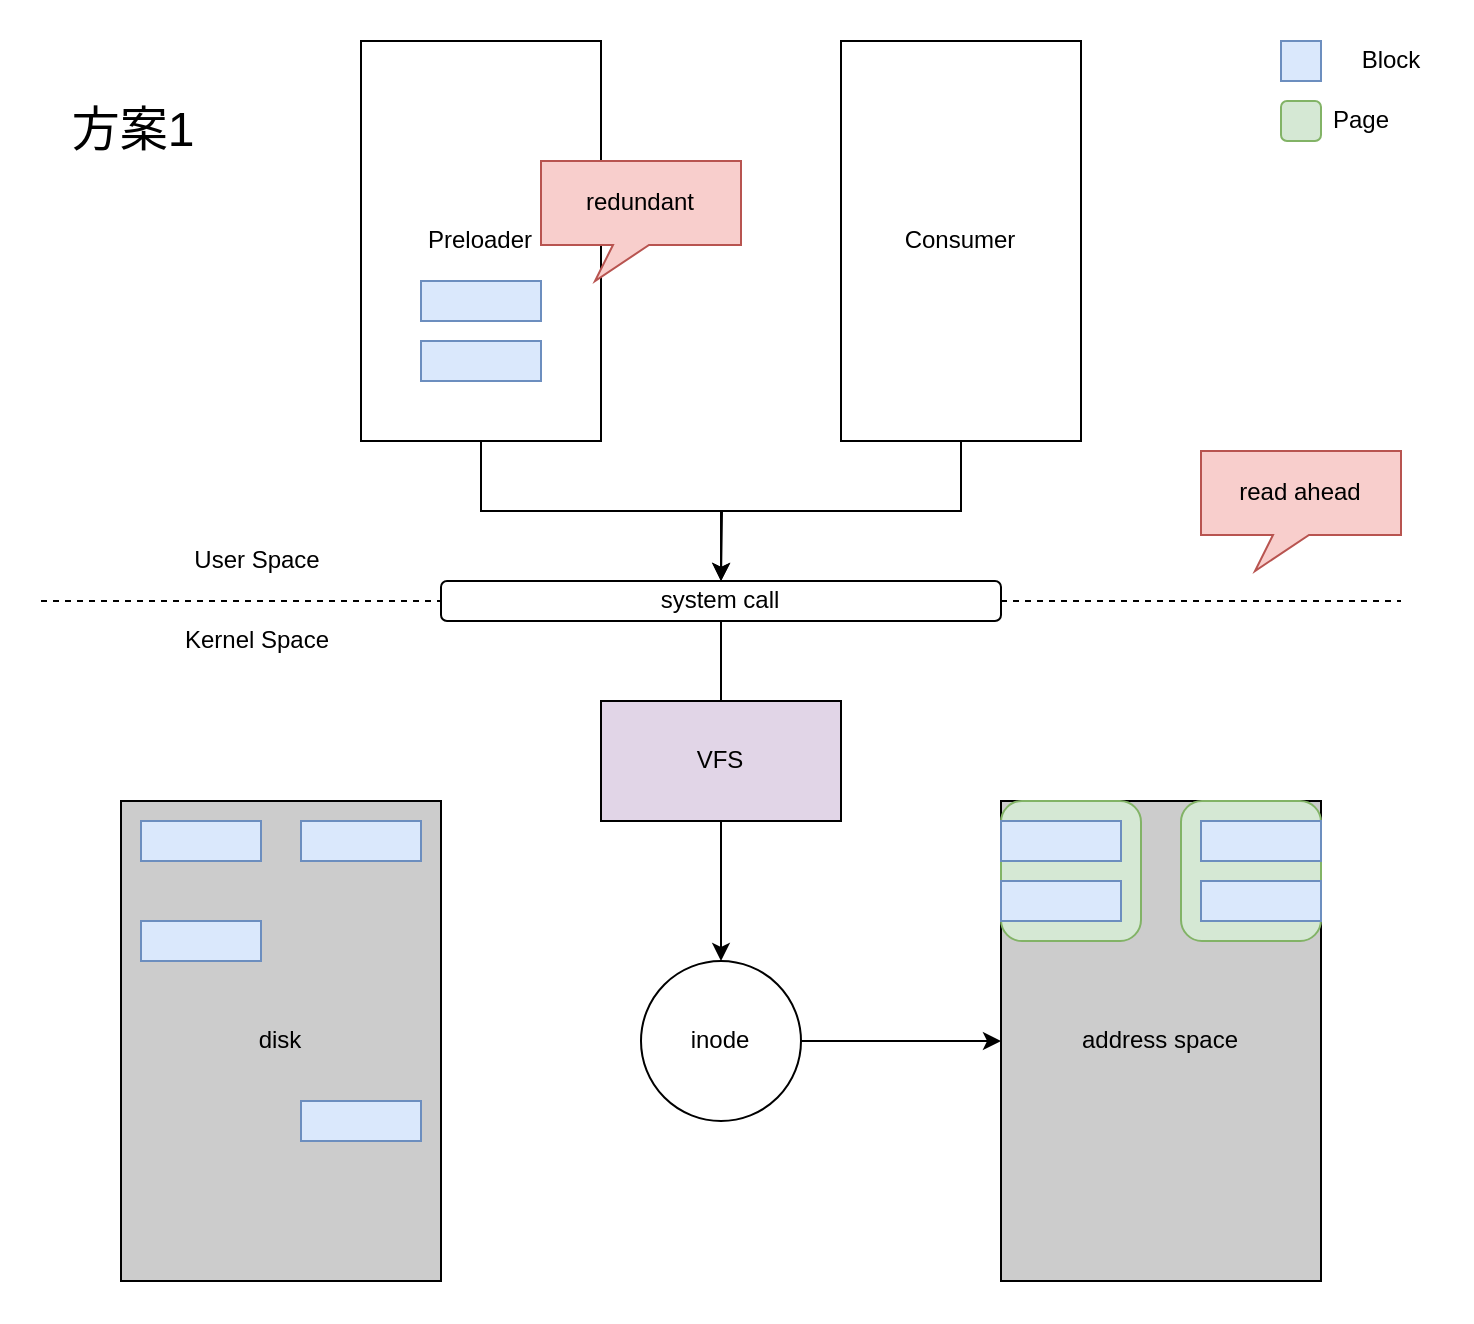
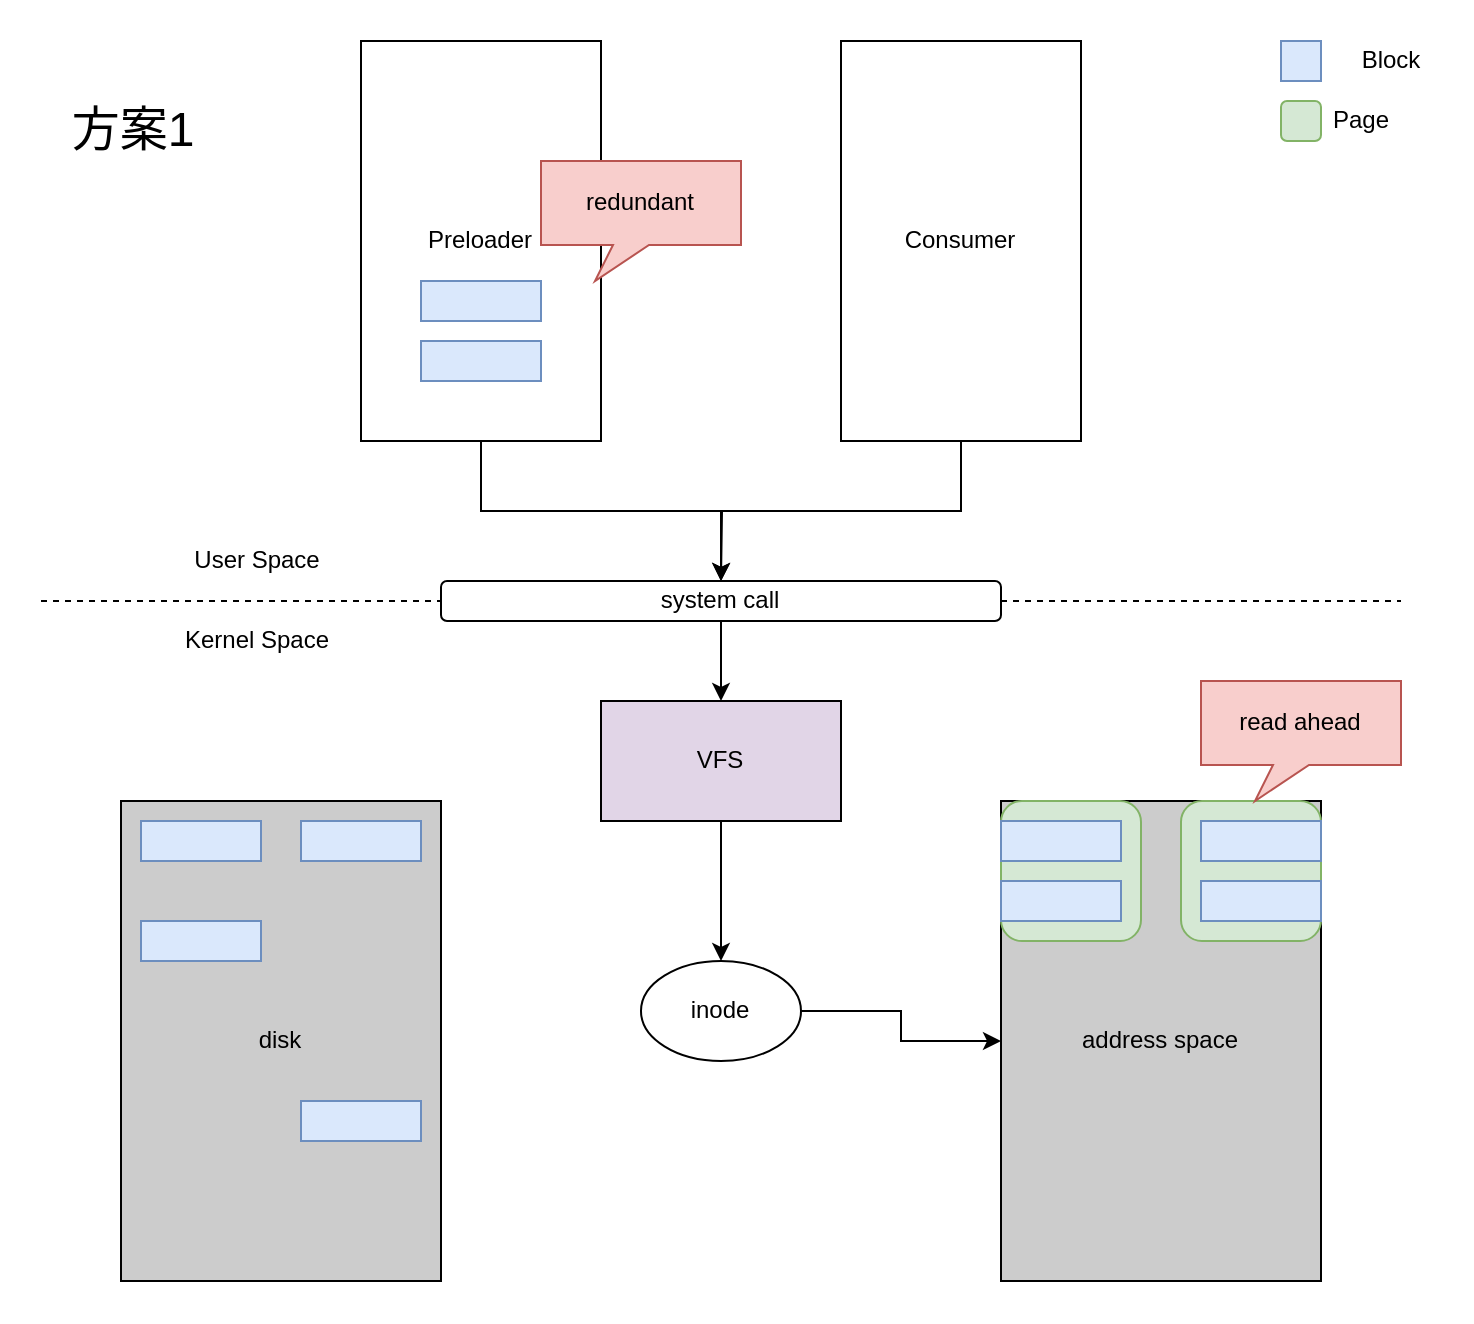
- <mxCell id="34" value="read ahead" style="whiteSpace=wrap;html=1;shape=mxgraph.basic.rectCallout;dx=45;dy=18;boundedLbl=1;fillColor=#f8cecc;strokeColor=#b85450;" parent="1" vertex="1"><mxGeometry x="600" y="225" width="100" height="60" as="geometry" /></mxCell>
+ <mxCell id="34" value="read ahead" style="whiteSpace=wrap;html=1;shape=mxgraph.basic.rectCallout;dx=45;dy=18;boundedLbl=1;fillColor=#f8cecc;strokeColor=#b85450;" parent="1" vertex="1"><mxGeometry x="600" y="340" width="100" height="60" as="geometry" /></mxCell>
- <mxCell id="16" style="edgeStyle=orthogonalEdgeStyle;rounded=0;orthogonalLoop=1;jettySize=auto;html=1;exitX=0.5;exitY=1;exitDx=0;exitDy=0;endArrow=none;" parent="1" source="17" target="7" edge="1"><mxGeometry relative="1" as="geometry" /></mxCell>
+ <mxCell id="16" style="edgeStyle=orthogonalEdgeStyle;rounded=0;orthogonalLoop=1;jettySize=auto;html=1;exitX=0.5;exitY=1;exitDx=0;exitDy=0;" parent="1" source="17" target="7" edge="1"><mxGeometry relative="1" as="geometry" /></mxCell>
- <mxCell id="19" value="inode" style="ellipse;whiteSpace=wrap;html=1;aspect=fixed;" parent="1" vertex="1"><mxGeometry x="320" y="480" width="80" height="80" as="geometry" /></mxCell>
+ <mxCell id="19" value="inode" style="ellipse;whiteSpace=wrap;html=1;aspect=fixed;" parent="1" vertex="1"><mxGeometry x="320" y="480" width="80" height="50" as="geometry" /></mxCell>
